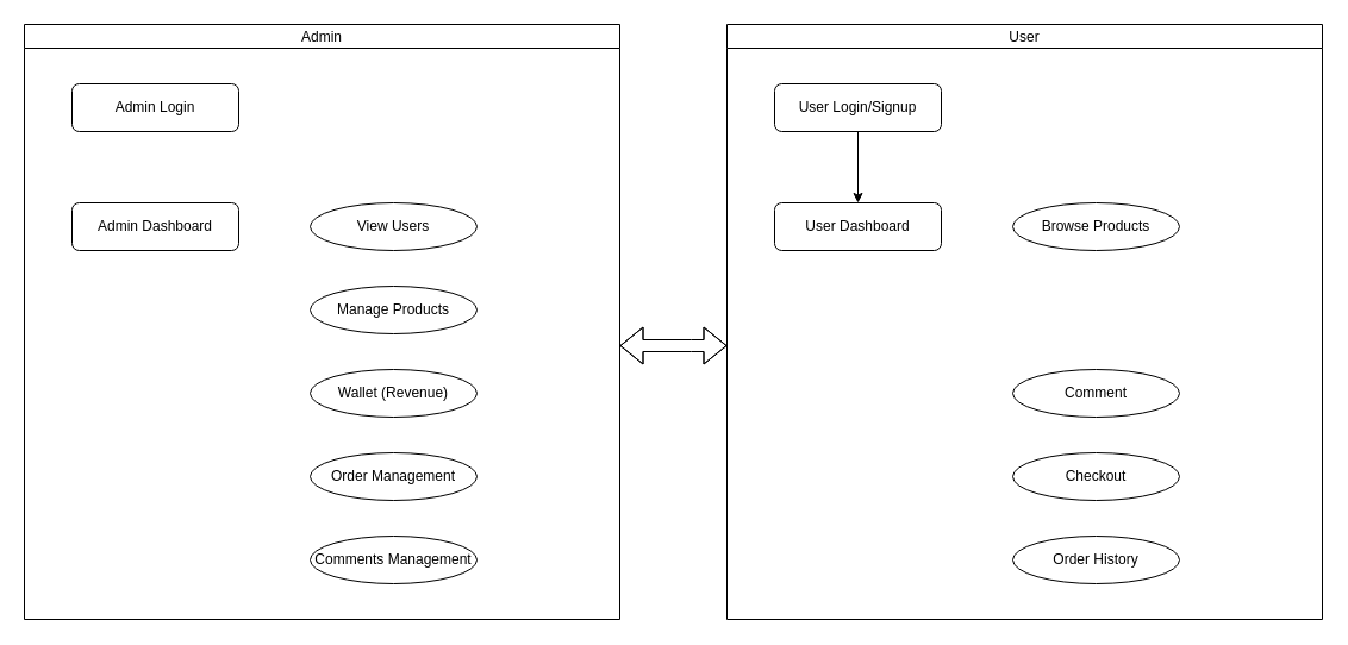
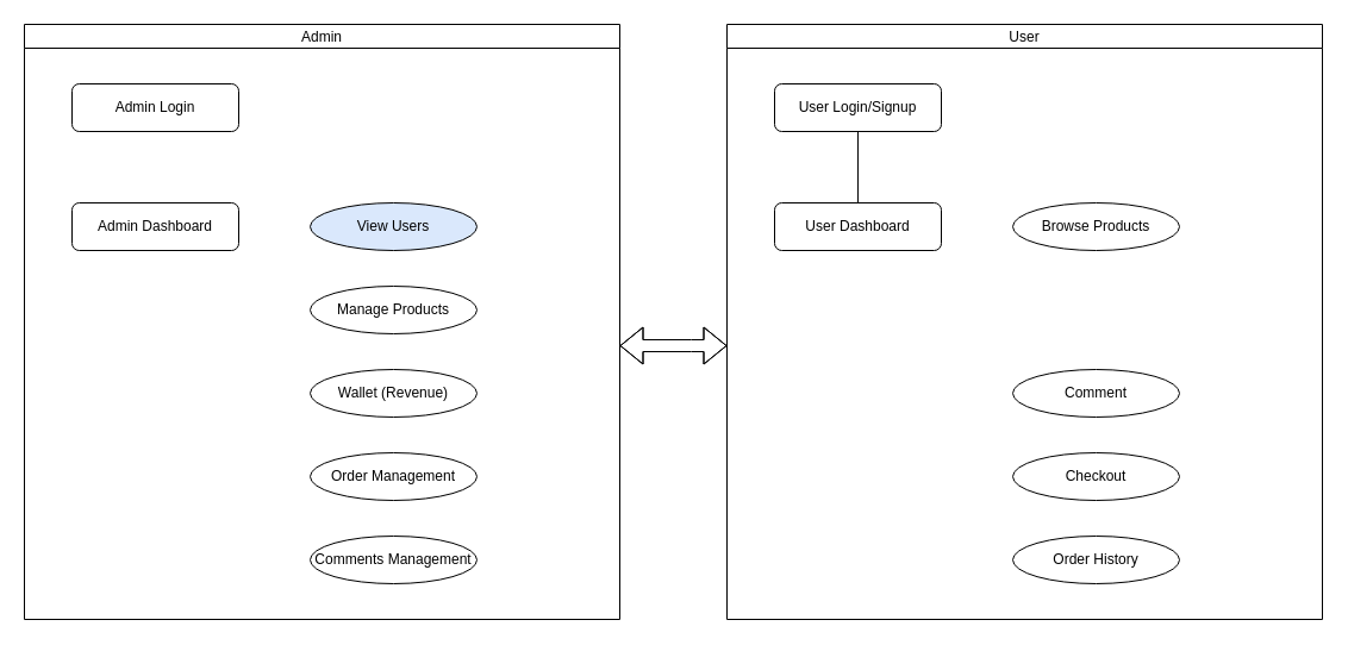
- <mxCell id="17" style="edgeStyle=orthogonalEdgeStyle;rounded=1;orthogonalLoop=1;" edge="1" parent="10" source="11" target="12"><mxGeometry relative="1" as="geometry" /></mxCell>
+ <mxCell id="17" style="edgeStyle=orthogonalEdgeStyle;rounded=1;orthogonalLoop=1;endArrow=none;" edge="1" parent="10" source="11" target="12"><mxGeometry relative="1" as="geometry" /></mxCell>
- <mxCell id="5" value="View Users" style="ellipse;whiteSpace=wrap;html=1;" vertex="1" parent="2"><mxGeometry x="240" y="150" width="140" height="40" as="geometry" /></mxCell>
+ <mxCell id="5" value="View Users" style="ellipse;whiteSpace=wrap;html=1;fillColor=#dae8fc;" vertex="1" parent="2"><mxGeometry x="240" y="150" width="140" height="40" as="geometry" /></mxCell>
